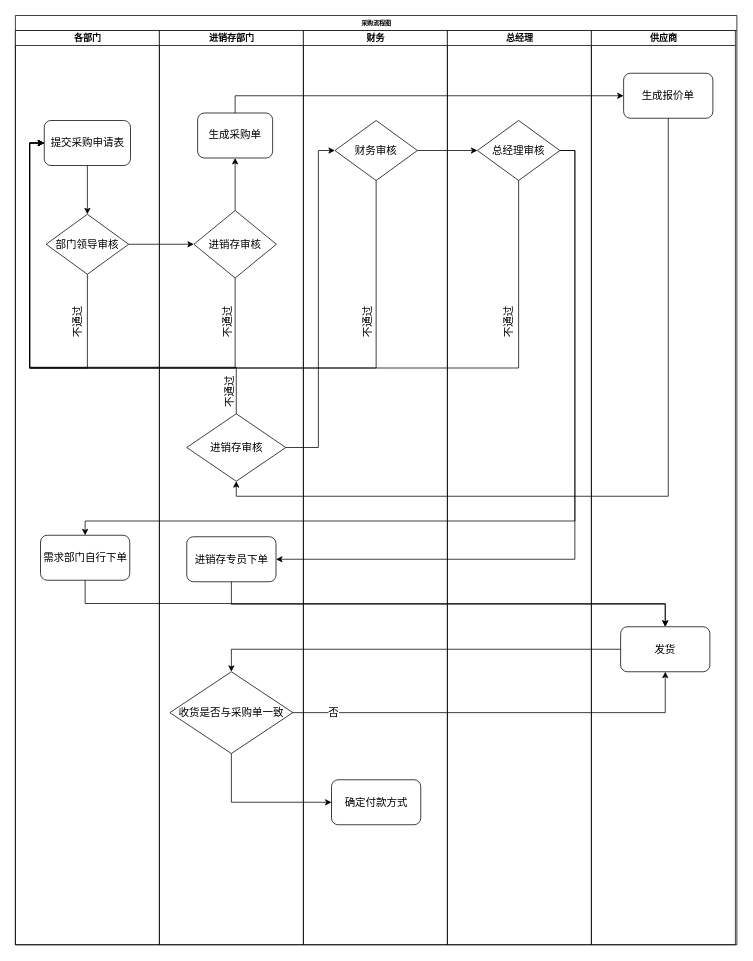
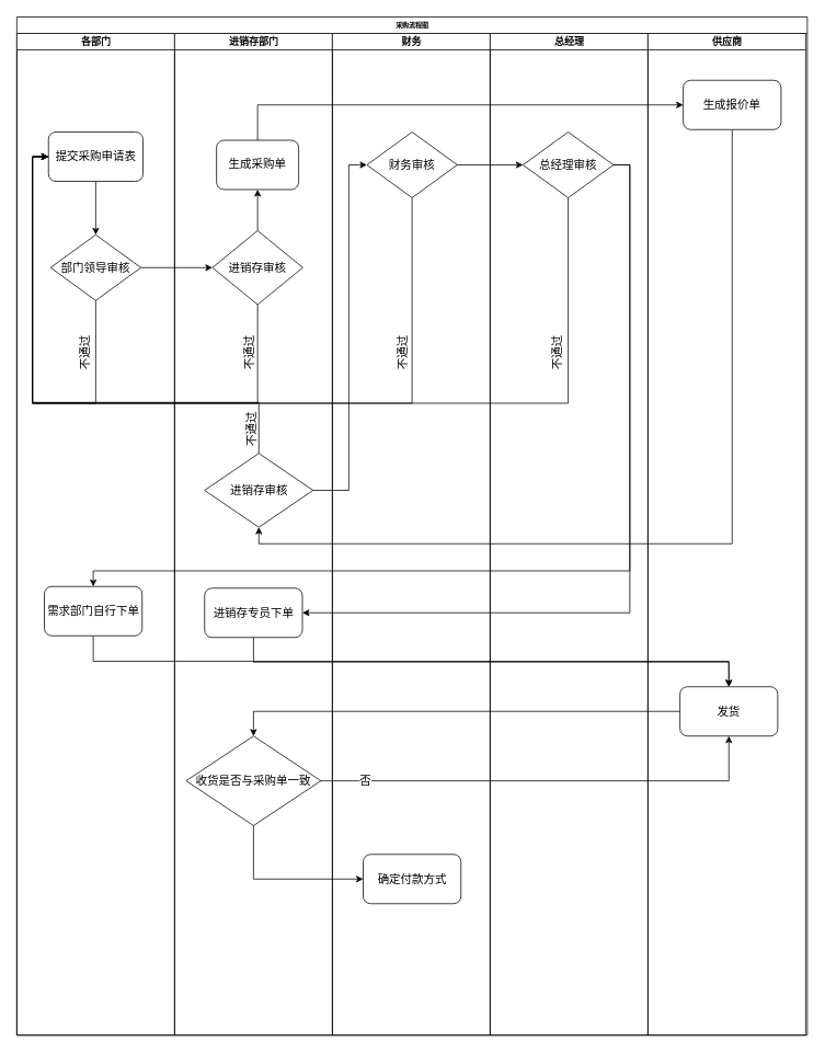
- <mxCell id="15" value="生成采购单" style="rounded=1;whiteSpace=wrap;html=1;shadow=0;labelBackgroundColor=none;strokeWidth=1;fontFamily=Verdana;fontSize=14;align=center;fontStyle=0" vertex="1" parent="10"><mxGeometry x="51" y="110" width="100" height="60" as="geometry" /></mxCell>
+ <mxCell id="15" value="生成采购单" style="rounded=1;whiteSpace=wrap;html=1;shadow=0;labelBackgroundColor=none;strokeWidth=1;fontFamily=Verdana;fontSize=14;align=center;fontStyle=0" vertex="1" parent="10"><mxGeometry x="51" y="130" width="100" height="60" as="geometry" /></mxCell>
